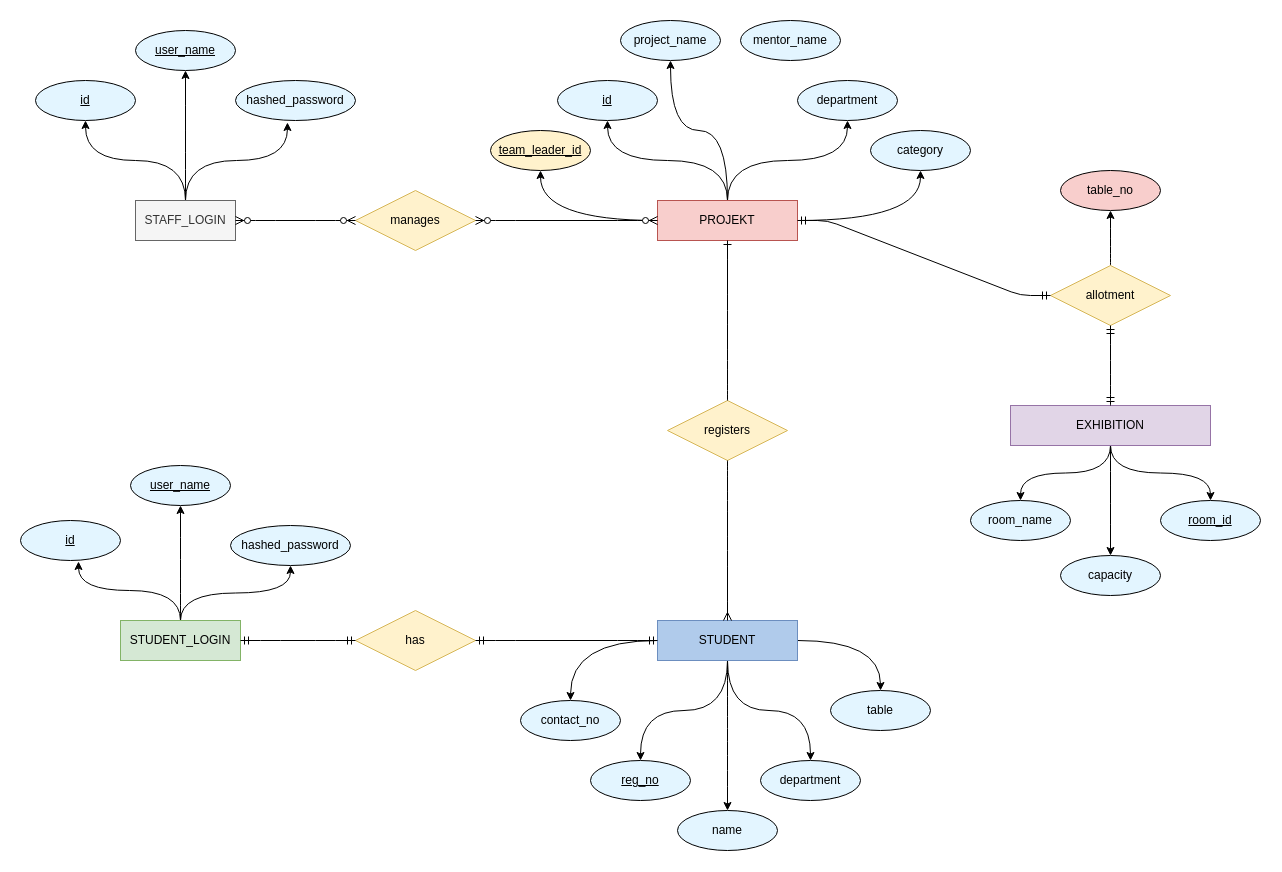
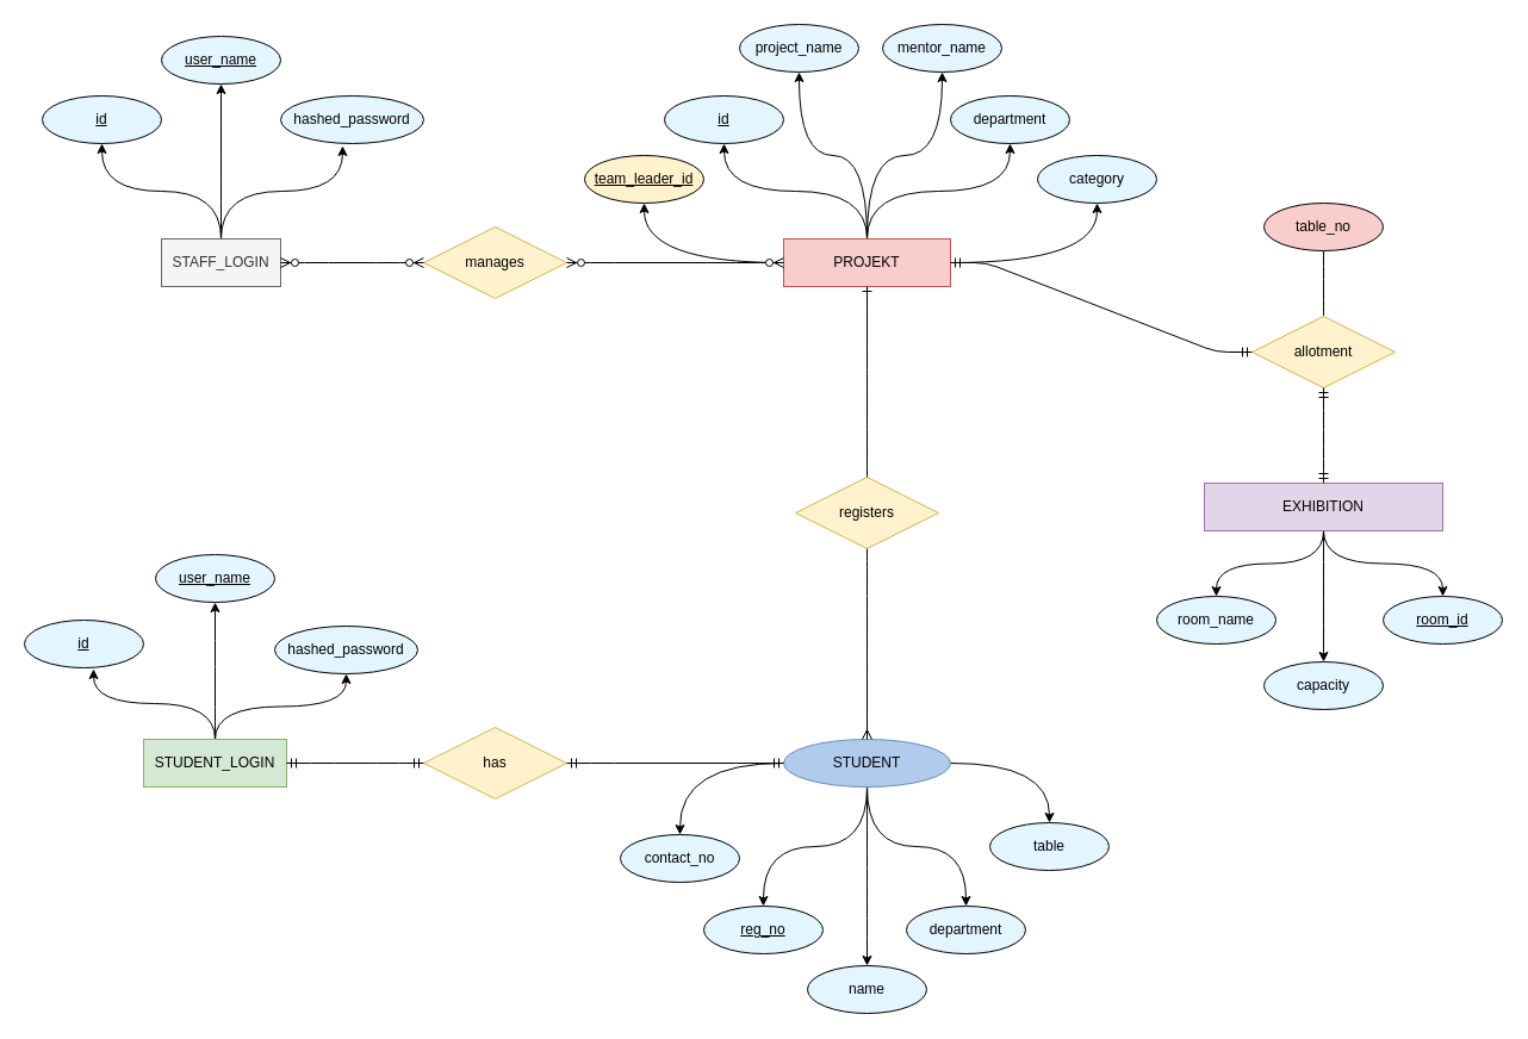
+ <mxCell id="27" style="edgeStyle=orthogonalEdgeStyle;rounded=1;orthogonalLoop=1;jettySize=auto;html=1;curved=1;" edge="1" parent="1" source="30" target="34"><mxGeometry relative="1" as="geometry" /></mxCell>
- <mxCell id="53" style="edgeStyle=orthogonalEdgeStyle;curved=1;orthogonalLoop=1;jettySize=auto;html=1;entryX=0.5;entryY=1;entryDx=0;entryDy=0;strokeColor=#000000;" edge="1" parent="1" source="54" target="60"><mxGeometry relative="1" as="geometry" /></mxCell>
+ <mxCell id="53" style="edgeStyle=orthogonalEdgeStyle;curved=1;orthogonalLoop=1;jettySize=auto;html=1;entryX=0.5;entryY=1;entryDx=0;entryDy=0;strokeColor=#000000;endArrow=none;" edge="1" parent="1" source="54" target="60"><mxGeometry relative="1" as="geometry" /></mxCell>
- <mxCell id="21" value="STUDENT" style="whiteSpace=wrap;html=1;align=center;fillColor=#B0CBEB;strokeColor=#6c8ebf;" vertex="1" parent="1"><mxGeometry x="657" y="620" width="140" height="40" as="geometry" /></mxCell>
+ <mxCell id="21" value="STUDENT" style="ellipse;whiteSpace=wrap;html=1;align=center;fillColor=#B0CBEB;strokeColor=#6c8ebf;" vertex="1" parent="1"><mxGeometry x="657" y="620" width="140" height="40" as="geometry" /></mxCell>
